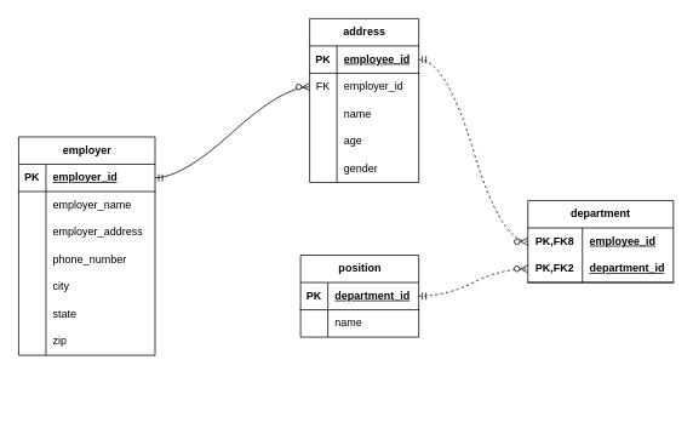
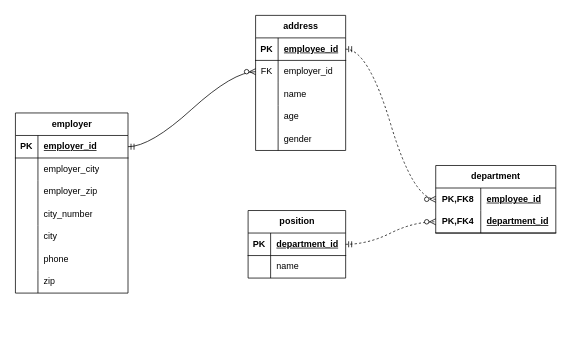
- <mxCell id="8" value="employer_name" style="shape=partialRectangle;connectable=0;fillColor=none;top=0;left=0;bottom=0;right=0;align=left;spacingLeft=6;overflow=hidden;whiteSpace=wrap;html=1;" parent="6" vertex="1"><mxGeometry x="30" width="120" height="30" as="geometry"><mxRectangle width="120" height="30" as="alternateBounds" /></mxGeometry></mxCell>
+ <mxCell id="8" value="employer_city" style="shape=partialRectangle;connectable=0;fillColor=none;top=0;left=0;bottom=0;right=0;align=left;spacingLeft=6;overflow=hidden;whiteSpace=wrap;html=1;" parent="6" vertex="1"><mxGeometry x="30" width="120" height="30" as="geometry"><mxRectangle width="120" height="30" as="alternateBounds" /></mxGeometry></mxCell>
- <mxCell id="11" value="employer_address" style="shape=partialRectangle;connectable=0;fillColor=none;top=0;left=0;bottom=0;right=0;align=left;spacingLeft=6;overflow=hidden;whiteSpace=wrap;html=1;" parent="9" vertex="1"><mxGeometry x="30" width="120" height="30" as="geometry"><mxRectangle width="120" height="30" as="alternateBounds" /></mxGeometry></mxCell>
+ <mxCell id="11" value="employer_zip" style="shape=partialRectangle;connectable=0;fillColor=none;top=0;left=0;bottom=0;right=0;align=left;spacingLeft=6;overflow=hidden;whiteSpace=wrap;html=1;" parent="9" vertex="1"><mxGeometry x="30" width="120" height="30" as="geometry"><mxRectangle width="120" height="30" as="alternateBounds" /></mxGeometry></mxCell>
- <mxCell id="14" value="phone_number" style="shape=partialRectangle;connectable=0;fillColor=none;top=0;left=0;bottom=0;right=0;align=left;spacingLeft=6;overflow=hidden;whiteSpace=wrap;html=1;" parent="12" vertex="1"><mxGeometry x="30" width="120" height="30" as="geometry"><mxRectangle width="120" height="30" as="alternateBounds" /></mxGeometry></mxCell>
+ <mxCell id="14" value="city_number" style="shape=partialRectangle;connectable=0;fillColor=none;top=0;left=0;bottom=0;right=0;align=left;spacingLeft=6;overflow=hidden;whiteSpace=wrap;html=1;" parent="12" vertex="1"><mxGeometry x="30" width="120" height="30" as="geometry"><mxRectangle width="120" height="30" as="alternateBounds" /></mxGeometry></mxCell>
- <mxCell id="53" value="PK,FK2" style="shape=partialRectangle;connectable=0;fillColor=none;top=0;left=0;bottom=0;right=0;fontStyle=1;overflow=hidden;html=1;whiteSpace=wrap;" parent="52" vertex="1"><mxGeometry width="60" height="30" as="geometry"><mxRectangle width="60" height="30" as="alternateBounds" /></mxGeometry></mxCell>
+ <mxCell id="53" value="PK,FK4" style="shape=partialRectangle;connectable=0;fillColor=none;top=0;left=0;bottom=0;right=0;fontStyle=1;overflow=hidden;html=1;whiteSpace=wrap;" parent="52" vertex="1"><mxGeometry width="60" height="30" as="geometry"><mxRectangle width="60" height="30" as="alternateBounds" /></mxGeometry></mxCell>
- <mxCell id="20" value="state" style="shape=partialRectangle;connectable=0;fillColor=none;top=0;left=0;bottom=0;right=0;align=left;spacingLeft=6;overflow=hidden;whiteSpace=wrap;html=1;" parent="18" vertex="1"><mxGeometry x="30" width="120" height="30" as="geometry"><mxRectangle width="120" height="30" as="alternateBounds" /></mxGeometry></mxCell>
+ <mxCell id="20" value="phone" style="shape=partialRectangle;connectable=0;fillColor=none;top=0;left=0;bottom=0;right=0;align=left;spacingLeft=6;overflow=hidden;whiteSpace=wrap;html=1;" parent="18" vertex="1"><mxGeometry x="30" width="120" height="30" as="geometry"><mxRectangle width="120" height="30" as="alternateBounds" /></mxGeometry></mxCell>
